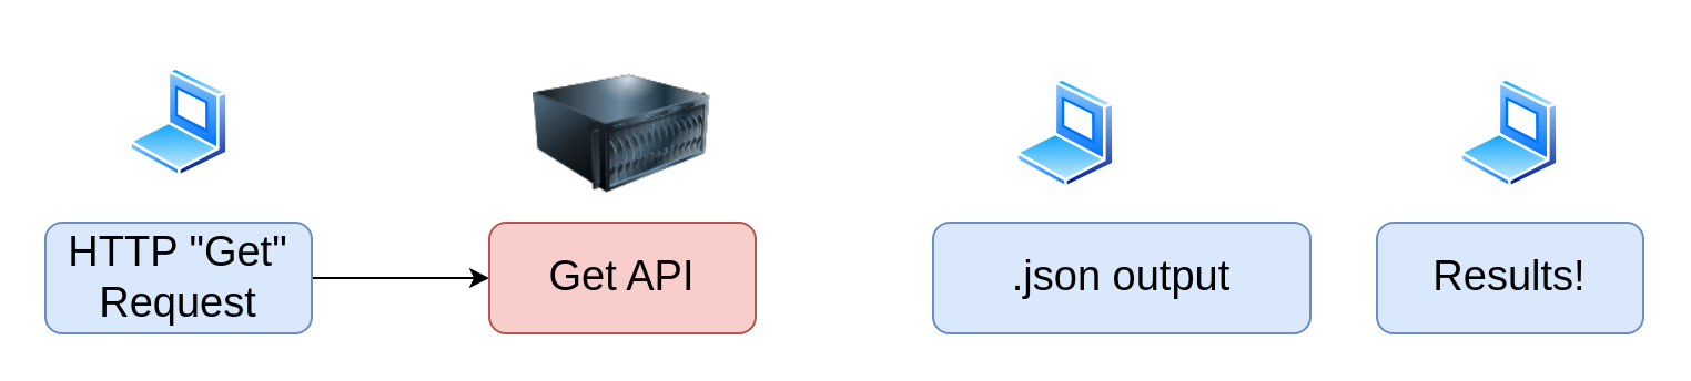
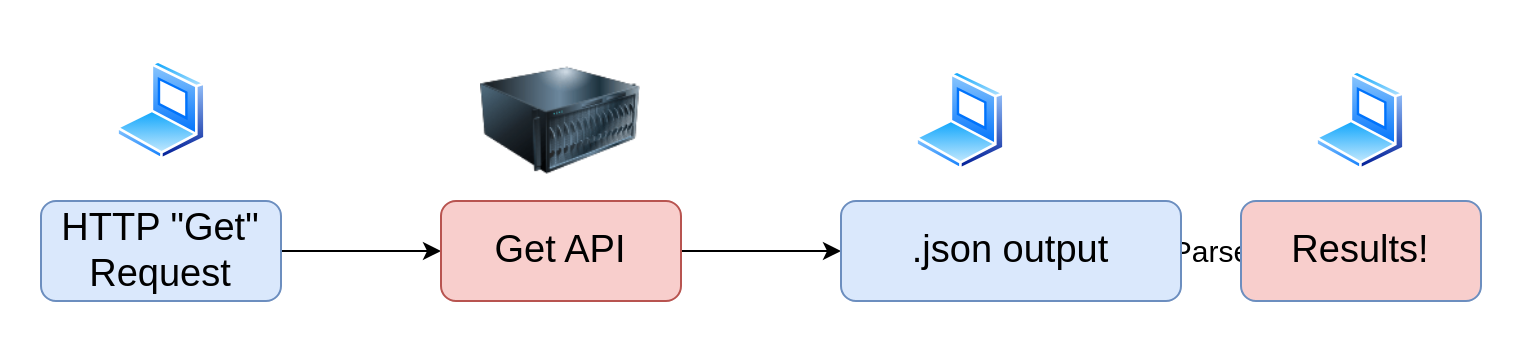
+ <mxCell id="4" value="" style="edgeStyle=orthogonalEdgeStyle;rounded=0;orthogonalLoop=1;jettySize=auto;html=1;" edge="1" parent="1" source="5" target="7"><mxGeometry relative="1" as="geometry" /></mxCell>
+ <mxCell id="6" value="Parse" style="edgeStyle=orthogonalEdgeStyle;rounded=0;orthogonalLoop=1;jettySize=auto;html=1;fontSize=15;" edge="1" parent="1" source="7" target="8"><mxGeometry relative="1" as="geometry" /></mxCell>
- <mxCell id="8" value="Results!" style="rounded=1;whiteSpace=wrap;html=1;fillColor=#dae8fc;strokeColor=#6c8ebf;fontSize=19;" vertex="1" parent="1"><mxGeometry x="620" y="100" width="120" height="50" as="geometry" /></mxCell>
+ <mxCell id="8" value="Results!" style="rounded=1;whiteSpace=wrap;html=1;fillColor=#f8cecc;strokeColor=#6c8ebf;fontSize=19;" vertex="1" parent="1"><mxGeometry x="620" y="100" width="120" height="50" as="geometry" /></mxCell>
